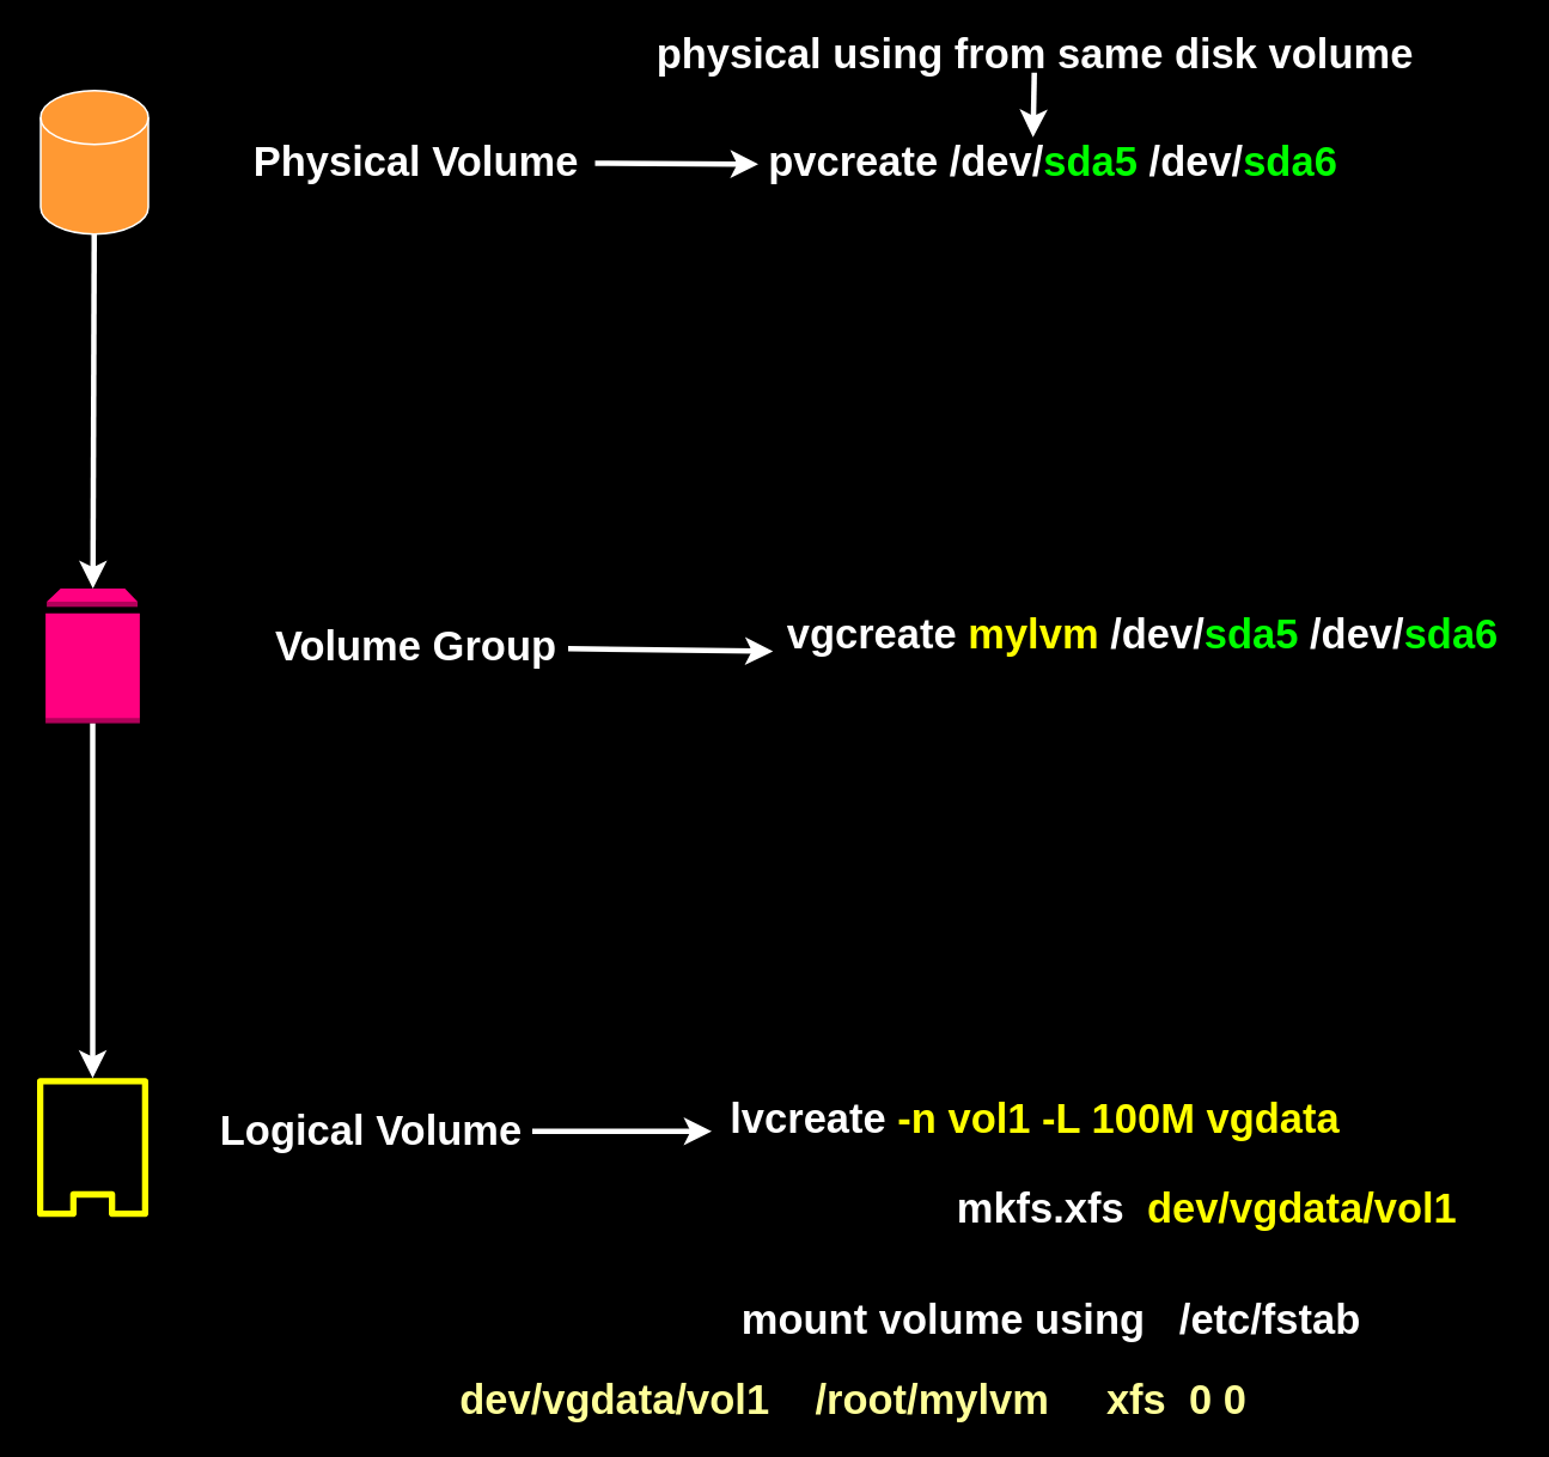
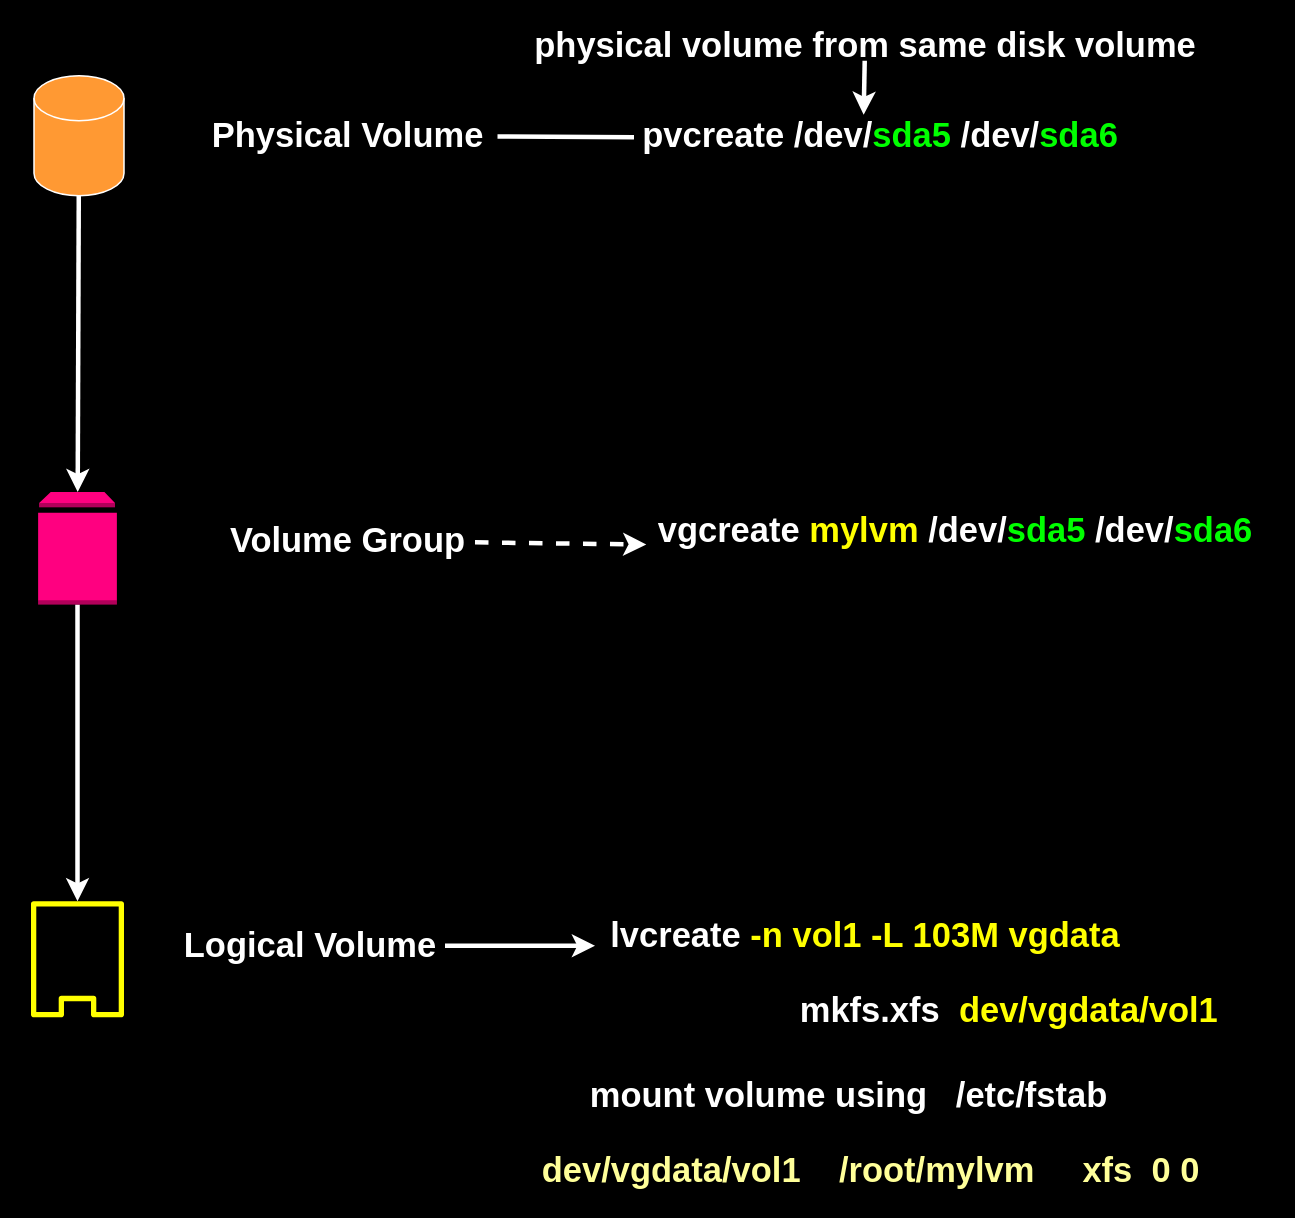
- <mxCell id="16" value="&lt;font color=&quot;#ffffff&quot;&gt;&lt;span style=&quot;font-size: 23px&quot;&gt;&lt;b&gt;physical using from same disk volume&lt;/b&gt;&lt;/span&gt;&lt;/font&gt;" style="text;html=1;resizable=0;autosize=1;align=center;verticalAlign=middle;points=[];fillColor=none;strokeColor=none;rounded=0;" vertex="1" parent="1"><mxGeometry x="346" y="20" width="460" height="20" as="geometry" /></mxCell>
+ <mxCell id="16" value="&lt;font color=&quot;#ffffff&quot;&gt;&lt;span style=&quot;font-size: 23px&quot;&gt;&lt;b&gt;physical volume from same disk volume&lt;/b&gt;&lt;/span&gt;&lt;/font&gt;" style="text;html=1;resizable=0;autosize=1;align=center;verticalAlign=middle;points=[];fillColor=none;strokeColor=none;rounded=0;" vertex="1" parent="1"><mxGeometry x="346" y="20" width="460" height="20" as="geometry" /></mxCell>
- <mxCell id="4" style="edgeStyle=none;rounded=0;orthogonalLoop=1;jettySize=auto;html=1;entryX=0.003;entryY=0.35;entryDx=0;entryDy=0;entryPerimeter=0;strokeColor=#FFFFFF;strokeWidth=3;" edge="1" parent="1" source="5" target="13"><mxGeometry relative="1" as="geometry" /></mxCell>
+ <mxCell id="4" style="edgeStyle=none;rounded=0;orthogonalLoop=1;jettySize=auto;html=1;entryX=0.003;entryY=0.35;entryDx=0;entryDy=0;entryPerimeter=0;strokeColor=#FFFFFF;strokeWidth=3;endArrow=none;" edge="1" parent="1" source="5" target="13"><mxGeometry relative="1" as="geometry" /></mxCell>
- <mxCell id="8" style="edgeStyle=none;rounded=0;orthogonalLoop=1;jettySize=auto;html=1;entryX=-0.002;entryY=0.563;entryDx=0;entryDy=0;entryPerimeter=0;strokeColor=#FFFFFF;strokeWidth=3;" edge="1" parent="1" source="9" target="18"><mxGeometry relative="1" as="geometry" /></mxCell>
+ <mxCell id="8" style="edgeStyle=none;rounded=0;orthogonalLoop=1;jettySize=auto;html=1;entryX=-0.002;entryY=0.563;entryDx=0;entryDy=0;entryPerimeter=0;strokeColor=#FFFFFF;strokeWidth=3;dashed=1;" edge="1" parent="1" source="9" target="18"><mxGeometry relative="1" as="geometry" /></mxCell>
- <mxCell id="19" value="&lt;div&gt;&lt;span style=&quot;font-size: 23px&quot;&gt;&lt;b&gt;&lt;font color=&quot;#ffffff&quot;&gt;lvcreate &lt;/font&gt;&lt;font color=&quot;#ffff00&quot;&gt;-n vol1 -L 100M vgdata&lt;/font&gt;&lt;/b&gt;&lt;/span&gt;&lt;/div&gt;&lt;div&gt;&lt;br&gt;&lt;/div&gt;" style="text;html=1;resizable=0;autosize=1;align=center;verticalAlign=middle;points=[];fillColor=none;strokeColor=none;rounded=0;" vertex="1" parent="1"><mxGeometry x="396" y="610" width="360" height="40" as="geometry" /></mxCell>
+ <mxCell id="19" value="&lt;div&gt;&lt;span style=&quot;font-size: 23px&quot;&gt;&lt;b&gt;&lt;font color=&quot;#ffffff&quot;&gt;lvcreate &lt;/font&gt;&lt;font color=&quot;#ffff00&quot;&gt;-n vol1 -L 103M vgdata&lt;/font&gt;&lt;/b&gt;&lt;/span&gt;&lt;/div&gt;&lt;div&gt;&lt;br&gt;&lt;/div&gt;" style="text;html=1;resizable=0;autosize=1;align=center;verticalAlign=middle;points=[];fillColor=none;strokeColor=none;rounded=0;" vertex="1" parent="1"><mxGeometry x="396" y="610" width="360" height="40" as="geometry" /></mxCell>
- <mxCell id="21" value="&lt;div&gt;&lt;font color=&quot;#ffffff&quot;&gt;&lt;span style=&quot;font-size: 23px&quot;&gt;&lt;b&gt;mount volume using&amp;nbsp; &amp;nbsp;/etc/fstab&lt;/b&gt;&lt;/span&gt;&lt;/font&gt;&lt;/div&gt;" style="text;html=1;resizable=0;autosize=1;align=left;verticalAlign=middle;points=[];fillColor=none;strokeColor=none;rounded=0;" vertex="1" parent="1"><mxGeometry x="411" y="725" width="360" height="20" as="geometry" /></mxCell>
+ <mxCell id="21" value="&lt;div&gt;&lt;font color=&quot;#ffffff&quot;&gt;&lt;span style=&quot;font-size: 23px&quot;&gt;&lt;b&gt;mount volume using&amp;nbsp; &amp;nbsp;/etc/fstab&lt;/b&gt;&lt;/span&gt;&lt;/font&gt;&lt;/div&gt;" style="text;html=1;resizable=0;autosize=1;align=left;verticalAlign=middle;points=[];fillColor=none;strokeColor=none;rounded=0;" vertex="1" parent="1"><mxGeometry x="391" y="720" width="360" height="20" as="geometry" /></mxCell>
- <mxCell id="22" value="&lt;font color=&quot;#ffff99&quot; size=&quot;1&quot;&gt;&lt;b style=&quot;font-size: 23px&quot;&gt;dev/vgdata/vol1&amp;nbsp; &amp;nbsp; /root/mylvm&amp;nbsp; &amp;nbsp; &amp;nbsp;xfs&amp;nbsp; 0 0&lt;/b&gt;&lt;/font&gt;" style="text;whiteSpace=wrap;html=1;" vertex="1" parent="1"><mxGeometry x="253.5" y="760" width="455" height="30" as="geometry" /></mxCell>
+ <mxCell id="22" value="&lt;font color=&quot;#ffff99&quot; size=&quot;1&quot;&gt;&lt;b style=&quot;font-size: 23px&quot;&gt;dev/vgdata/vol1&amp;nbsp; &amp;nbsp; /root/mylvm&amp;nbsp; &amp;nbsp; &amp;nbsp;xfs&amp;nbsp; 0 0&lt;/b&gt;&lt;/font&gt;" style="text;whiteSpace=wrap;html=1;" vertex="1" parent="1"><mxGeometry x="358.5" y="760" width="455" height="30" as="geometry" /></mxCell>
